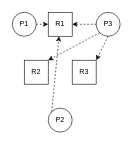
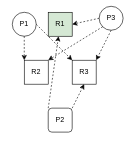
- <mxCell id="13" value="" style="endArrow=classic;html=1;rounded=0;dashed=1;exitX=1;exitY=0.5;exitDx=0;exitDy=0;entryX=0;entryY=0.5;entryDx=0;entryDy=0;" edge="1" parent="1" source="2" target="3"><mxGeometry width="50" height="50" relative="1" as="geometry"><mxPoint x="40" y="280" as="sourcePoint" /><mxPoint x="90" y="230" as="targetPoint" /></mxGeometry></mxCell>
+ <mxCell id="13" value="" style="endArrow=classic;html=1;rounded=0;dashed=1;exitX=1;exitY=0.5;exitDx=0;exitDy=0;" edge="1" parent="1" source="2" target="6"><mxGeometry width="50" height="50" relative="1" as="geometry"><mxPoint x="40" y="280" as="sourcePoint" /><mxPoint x="90" y="230" as="targetPoint" /></mxGeometry></mxCell>
- <mxCell id="3" value="R1" style="whiteSpace=wrap;html=1;aspect=fixed;" vertex="1" parent="1"><mxGeometry x="80" y="20" width="40" height="40" as="geometry" /></mxCell>
+ <mxCell id="3" value="R1" style="whiteSpace=wrap;html=1;aspect=fixed;fillColor=#d5e8d4;" vertex="1" parent="1"><mxGeometry x="80" y="20" width="40" height="40" as="geometry" /></mxCell>
- <mxCell id="4" value="P3" style="ellipse;whiteSpace=wrap;html=1;aspect=fixed;" vertex="1" parent="1"><mxGeometry x="160" y="20" width="40" height="40" as="geometry" /></mxCell>
+ <mxCell id="4" value="P3" style="ellipse;whiteSpace=wrap;html=1;aspect=fixed;" vertex="1" parent="1"><mxGeometry x="165" y="10" width="40" height="40" as="geometry" /></mxCell>
+ <mxCell id="11" value="" style="endArrow=classic;html=1;rounded=0;dashed=1;exitX=0.5;exitY=1;exitDx=0;exitDy=0;entryX=0;entryY=0;entryDx=0;entryDy=0;" edge="1" parent="1" source="2" target="5"><mxGeometry width="50" height="50" relative="1" as="geometry"><mxPoint x="10" y="360" as="sourcePoint" /><mxPoint x="60" y="310" as="targetPoint" /></mxGeometry></mxCell>
+ <mxCell id="8" value="" style="endArrow=classic;html=1;rounded=0;dashed=1;exitX=1;exitY=0;exitDx=0;exitDy=0;entryX=0.5;entryY=1;entryDx=0;entryDy=0;" edge="1" parent="1" source="7" target="6"><mxGeometry width="50" height="50" relative="1" as="geometry"><mxPoint x="180" y="180" as="sourcePoint" /><mxPoint x="230" y="130" as="targetPoint" /></mxGeometry></mxCell>
- <mxCell id="7" value="P2" style="ellipse;whiteSpace=wrap;html=1;aspect=fixed;" vertex="1" parent="1"><mxGeometry x="80" y="180" width="40" height="40" as="geometry" /></mxCell>
+ <mxCell id="7" value="P2" style="whiteSpace=wrap;html=1;aspect=fixed;rounded=1;" vertex="1" parent="1"><mxGeometry x="80" y="180" width="40" height="40" as="geometry" /></mxCell>
